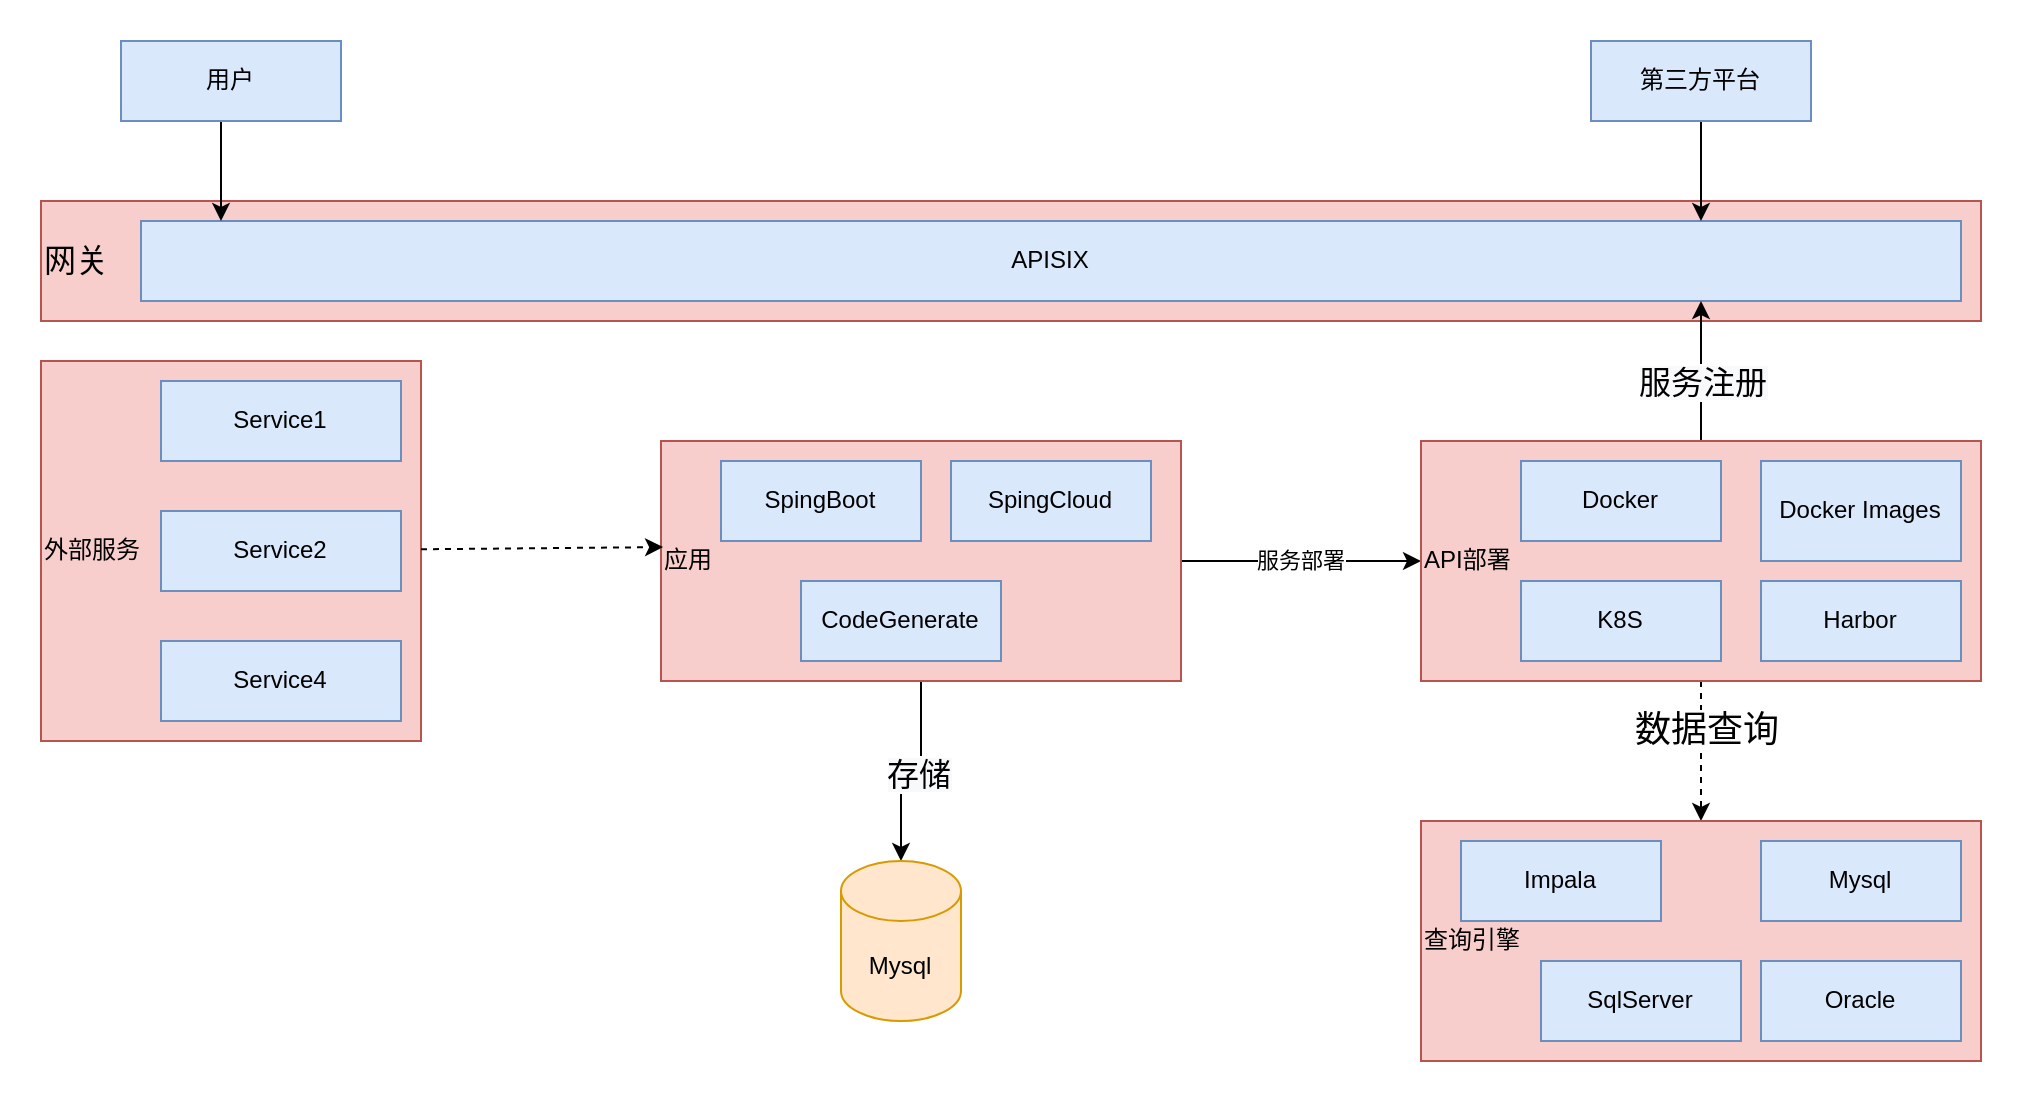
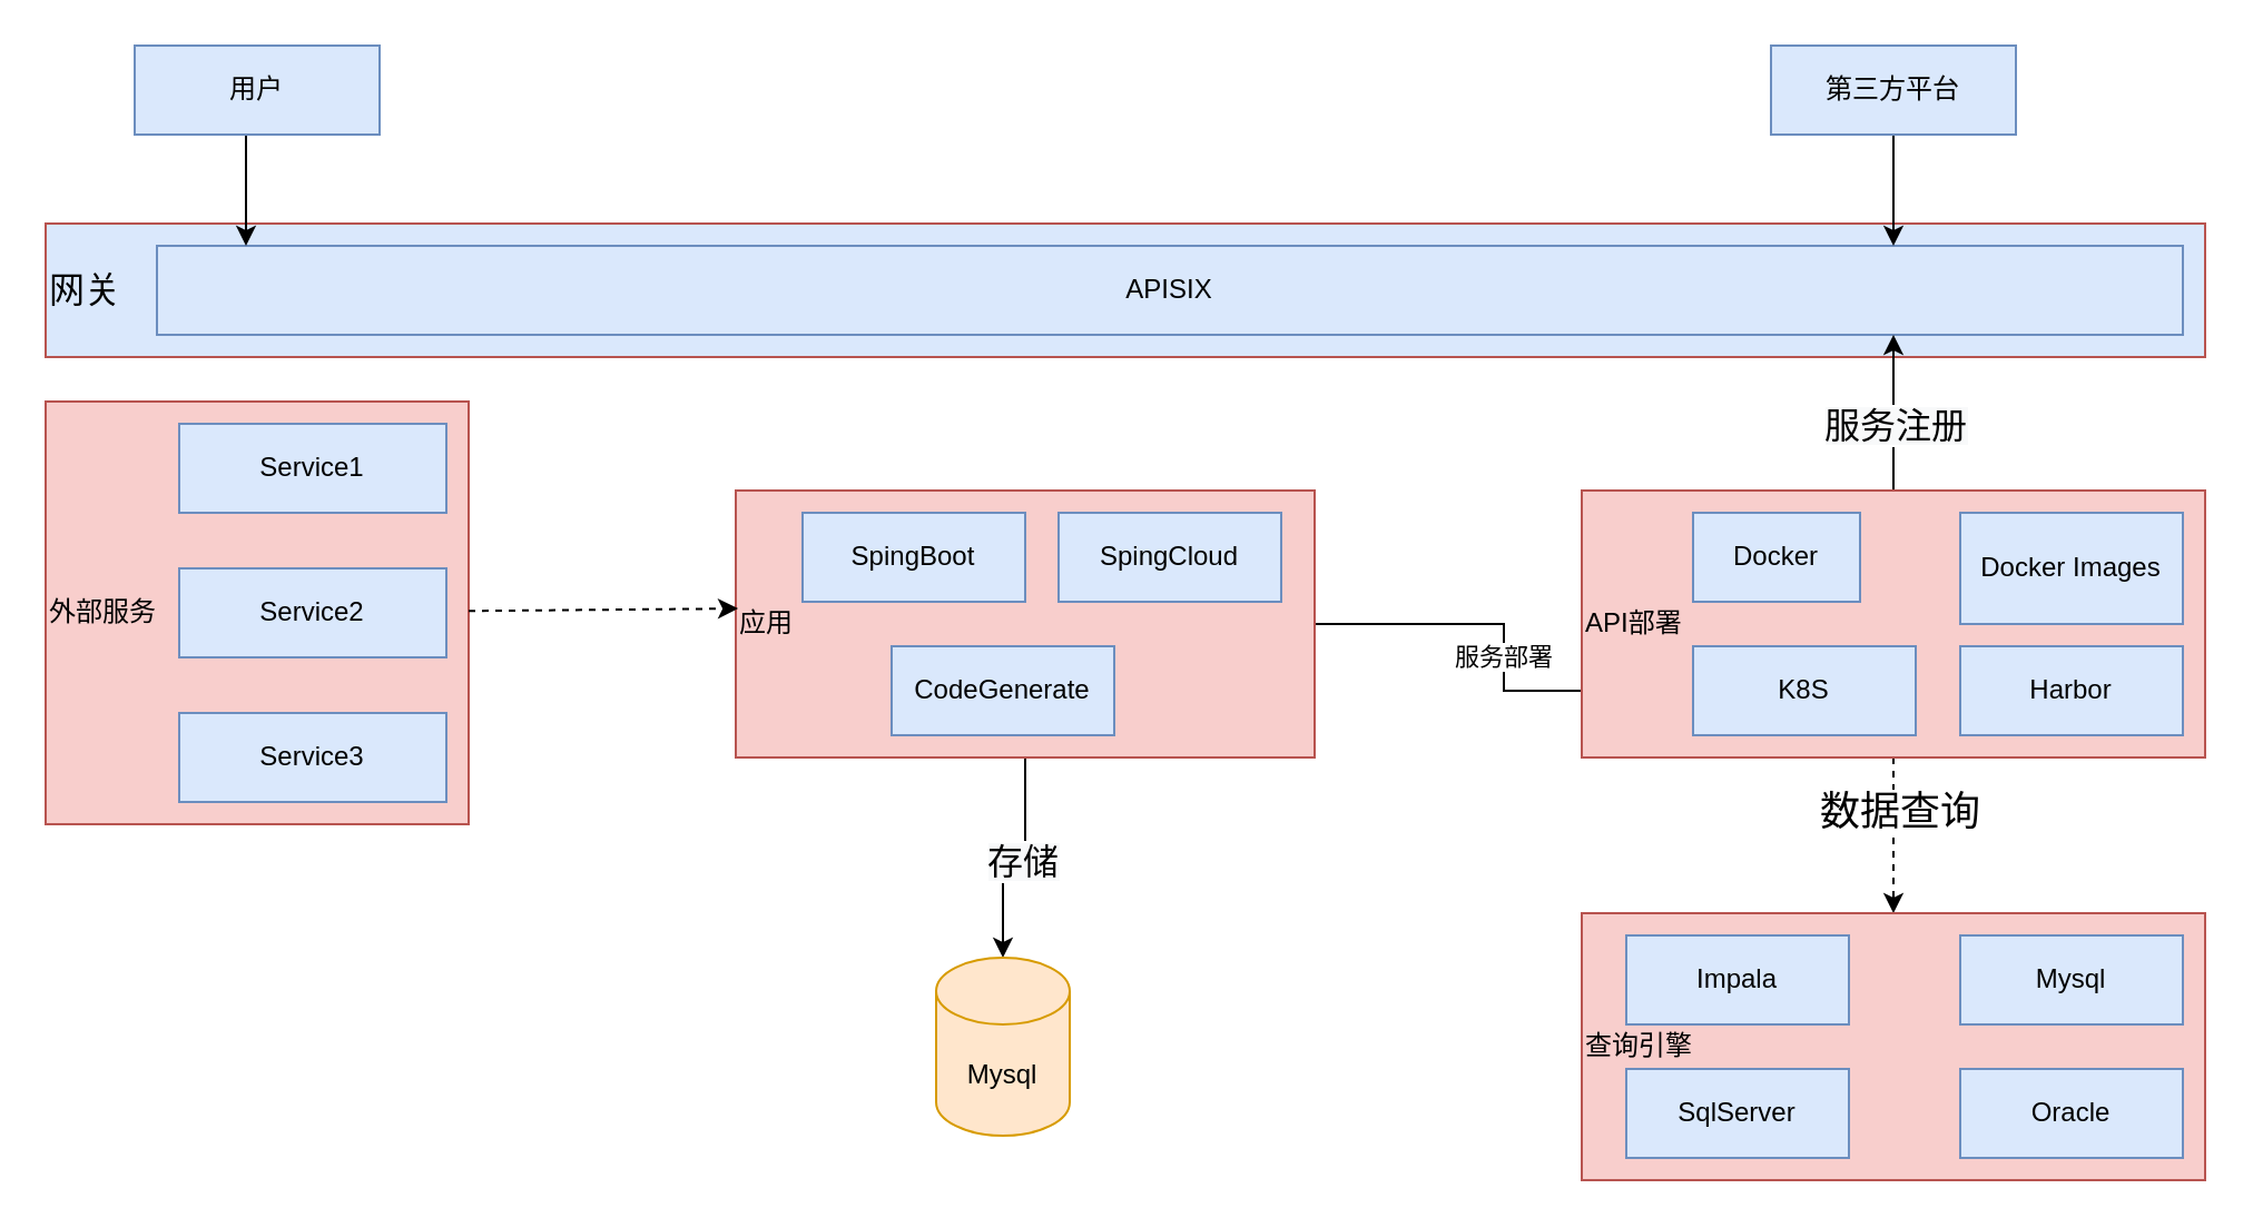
- <mxCell id="2" value="&lt;font style=&quot;font-size: 16px&quot;&gt;网关&lt;/font&gt;" style="rounded=0;whiteSpace=wrap;html=1;fillColor=#f8cecc;strokeColor=#b85450;align=left;" vertex="1" parent="1"><mxGeometry y="100" width="970" height="60" as="geometry" x="20" /></mxCell>
+ <mxCell id="2" value="&lt;font style=&quot;font-size: 16px&quot;&gt;网关&lt;/font&gt;" style="rounded=0;whiteSpace=wrap;html=1;fillColor=#dae8fc;strokeColor=#b85450;align=left;" vertex="1" parent="1"><mxGeometry y="100" width="970" height="60" as="geometry" x="20" /></mxCell>
- <mxCell id="24" value="Docker" style="rounded=0;whiteSpace=wrap;html=1;fillColor=#dae8fc;strokeColor=#6c8ebf;" vertex="1" parent="1"><mxGeometry x="760" y="230" width="100" height="40" as="geometry" /></mxCell>
+ <mxCell id="24" value="Docker" style="rounded=0;whiteSpace=wrap;html=1;fillColor=#dae8fc;strokeColor=#6c8ebf;" vertex="1" parent="1"><mxGeometry x="760" y="230" width="75" height="40" as="geometry" /></mxCell>
- <mxCell id="12" value="服务部署" style="edgeStyle=orthogonalEdgeStyle;rounded=0;orthogonalLoop=1;jettySize=auto;html=1;" edge="1" parent="1" source="15" target="20"><mxGeometry relative="1" as="geometry" /></mxCell>
+ <mxCell id="12" value="服务部署" style="edgeStyle=orthogonalEdgeStyle;rounded=0;orthogonalLoop=1;jettySize=auto;html=1;" edge="1" parent="1" source="15" target="26"><mxGeometry relative="1" as="geometry" /></mxCell>
- <mxCell id="11" value="Service4" style="rounded=0;whiteSpace=wrap;html=1;fillColor=#dae8fc;strokeColor=#6c8ebf;" vertex="1" parent="1"><mxGeometry x="80" y="320" width="120" height="40" as="geometry" /></mxCell>
+ <mxCell id="11" value="Service3" style="rounded=0;whiteSpace=wrap;html=1;fillColor=#dae8fc;strokeColor=#6c8ebf;" vertex="1" parent="1"><mxGeometry x="80" y="320" width="120" height="40" as="geometry" /></mxCell>
- <mxCell id="32" value="SqlServer" style="rounded=0;whiteSpace=wrap;html=1;fillColor=#dae8fc;strokeColor=#6c8ebf;" vertex="1" parent="1"><mxGeometry x="770" y="480" width="100" height="40" as="geometry" /></mxCell>
+ <mxCell id="32" value="SqlServer" style="rounded=0;whiteSpace=wrap;html=1;fillColor=#dae8fc;strokeColor=#6c8ebf;" vertex="1" parent="1"><mxGeometry x="730" y="480" width="100" height="40" as="geometry" /></mxCell>
